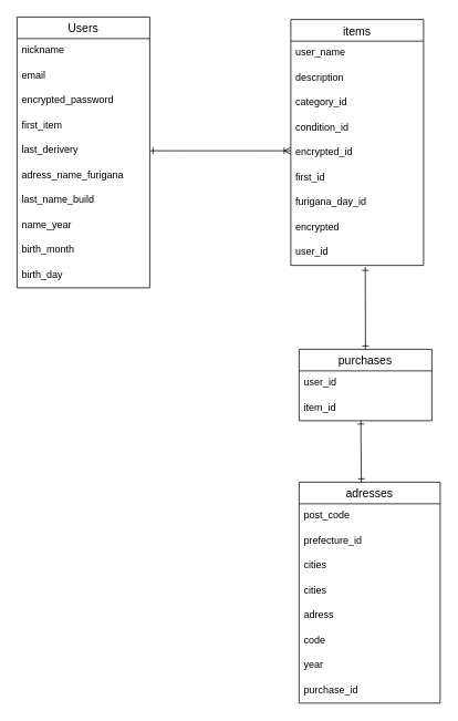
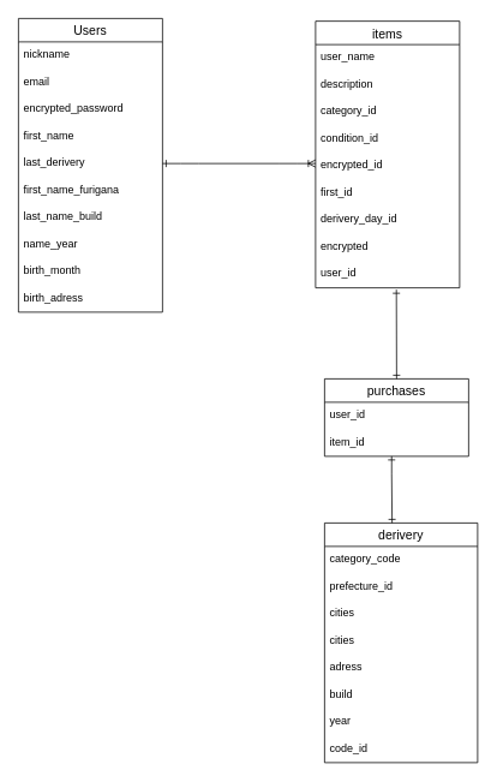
- <mxCell id="16" value="first_item" style="text;strokeColor=none;fillColor=none;spacingLeft=4;spacingRight=4;overflow=hidden;rotatable=0;points=[[0,0.5],[1,0.5]];portConstraint=eastwest;fontSize=12;" parent="12" vertex="1"><mxGeometry y="116" width="160" height="30" as="geometry" /></mxCell>
+ <mxCell id="16" value="first_name" style="text;strokeColor=none;fillColor=none;spacingLeft=4;spacingRight=4;overflow=hidden;rotatable=0;points=[[0,0.5],[1,0.5]];portConstraint=eastwest;fontSize=12;" parent="12" vertex="1"><mxGeometry y="116" width="160" height="30" as="geometry" /></mxCell>
- <mxCell id="18" value="adress_name_furigana" style="text;strokeColor=none;fillColor=none;spacingLeft=4;spacingRight=4;overflow=hidden;rotatable=0;points=[[0,0.5],[1,0.5]];portConstraint=eastwest;fontSize=12;" parent="12" vertex="1"><mxGeometry y="176" width="160" height="30" as="geometry" /></mxCell>
+ <mxCell id="18" value="first_name_furigana" style="text;strokeColor=none;fillColor=none;spacingLeft=4;spacingRight=4;overflow=hidden;rotatable=0;points=[[0,0.5],[1,0.5]];portConstraint=eastwest;fontSize=12;" parent="12" vertex="1"><mxGeometry y="176" width="160" height="30" as="geometry" /></mxCell>
- <mxCell id="9" value="furigana_day_id" style="text;strokeColor=none;fillColor=none;spacingLeft=4;spacingRight=4;overflow=hidden;rotatable=0;points=[[0,0.5],[1,0.5]];portConstraint=eastwest;fontSize=12;" parent="2" vertex="1"><mxGeometry y="206" width="160" height="30" as="geometry" /></mxCell>
+ <mxCell id="9" value="derivery_day_id" style="text;strokeColor=none;fillColor=none;spacingLeft=4;spacingRight=4;overflow=hidden;rotatable=0;points=[[0,0.5],[1,0.5]];portConstraint=eastwest;fontSize=12;" parent="2" vertex="1"><mxGeometry y="206" width="160" height="30" as="geometry" /></mxCell>
- <mxCell id="22" value="birth_day" style="text;strokeColor=none;fillColor=none;spacingLeft=4;spacingRight=4;overflow=hidden;rotatable=0;points=[[0,0.5],[1,0.5]];portConstraint=eastwest;fontSize=12;" parent="12" vertex="1"><mxGeometry y="296" width="160" height="30" as="geometry" /></mxCell>
+ <mxCell id="22" value="birth_adress" style="text;strokeColor=none;fillColor=none;spacingLeft=4;spacingRight=4;overflow=hidden;rotatable=0;points=[[0,0.5],[1,0.5]];portConstraint=eastwest;fontSize=12;" parent="12" vertex="1"><mxGeometry y="296" width="160" height="30" as="geometry" /></mxCell>
- <mxCell id="26" value="adresses" style="swimlane;fontStyle=0;childLayout=stackLayout;horizontal=1;startSize=26;horizontalStack=0;resizeParent=1;resizeParentMax=0;resizeLast=0;collapsible=1;marginBottom=0;align=center;fontSize=14;" parent="1" vertex="1"><mxGeometry x="360" y="580" width="170" height="266" as="geometry" /></mxCell>
+ <mxCell id="26" value="derivery" style="swimlane;fontStyle=0;childLayout=stackLayout;horizontal=1;startSize=26;horizontalStack=0;resizeParent=1;resizeParentMax=0;resizeLast=0;collapsible=1;marginBottom=0;align=center;fontSize=14;" parent="1" vertex="1"><mxGeometry x="360" y="580" width="170" height="266" as="geometry" /></mxCell>
- <mxCell id="27" value="post_code&#10;" style="text;strokeColor=none;fillColor=none;spacingLeft=4;spacingRight=4;overflow=hidden;rotatable=0;points=[[0,0.5],[1,0.5]];portConstraint=eastwest;fontSize=12;" parent="26" vertex="1"><mxGeometry y="26" width="170" height="30" as="geometry" /></mxCell>
+ <mxCell id="27" value="category_code&#10;" style="text;strokeColor=none;fillColor=none;spacingLeft=4;spacingRight=4;overflow=hidden;rotatable=0;points=[[0,0.5],[1,0.5]];portConstraint=eastwest;fontSize=12;" parent="26" vertex="1"><mxGeometry y="26" width="170" height="30" as="geometry" /></mxCell>
- <mxCell id="32" value="code" style="text;strokeColor=none;fillColor=none;spacingLeft=4;spacingRight=4;overflow=hidden;rotatable=0;points=[[0,0.5],[1,0.5]];portConstraint=eastwest;fontSize=12;" parent="26" vertex="1"><mxGeometry y="176" width="170" height="30" as="geometry" /></mxCell>
+ <mxCell id="32" value="build" style="text;strokeColor=none;fillColor=none;spacingLeft=4;spacingRight=4;overflow=hidden;rotatable=0;points=[[0,0.5],[1,0.5]];portConstraint=eastwest;fontSize=12;" parent="26" vertex="1"><mxGeometry y="176" width="170" height="30" as="geometry" /></mxCell>
- <mxCell id="34" value="purchase_id" style="text;strokeColor=none;fillColor=none;spacingLeft=4;spacingRight=4;overflow=hidden;rotatable=0;points=[[0,0.5],[1,0.5]];portConstraint=eastwest;fontSize=12;" parent="26" vertex="1"><mxGeometry y="236" width="170" height="30" as="geometry" /></mxCell>
+ <mxCell id="34" value="code_id" style="text;strokeColor=none;fillColor=none;spacingLeft=4;spacingRight=4;overflow=hidden;rotatable=0;points=[[0,0.5],[1,0.5]];portConstraint=eastwest;fontSize=12;" parent="26" vertex="1"><mxGeometry y="236" width="170" height="30" as="geometry" /></mxCell>
